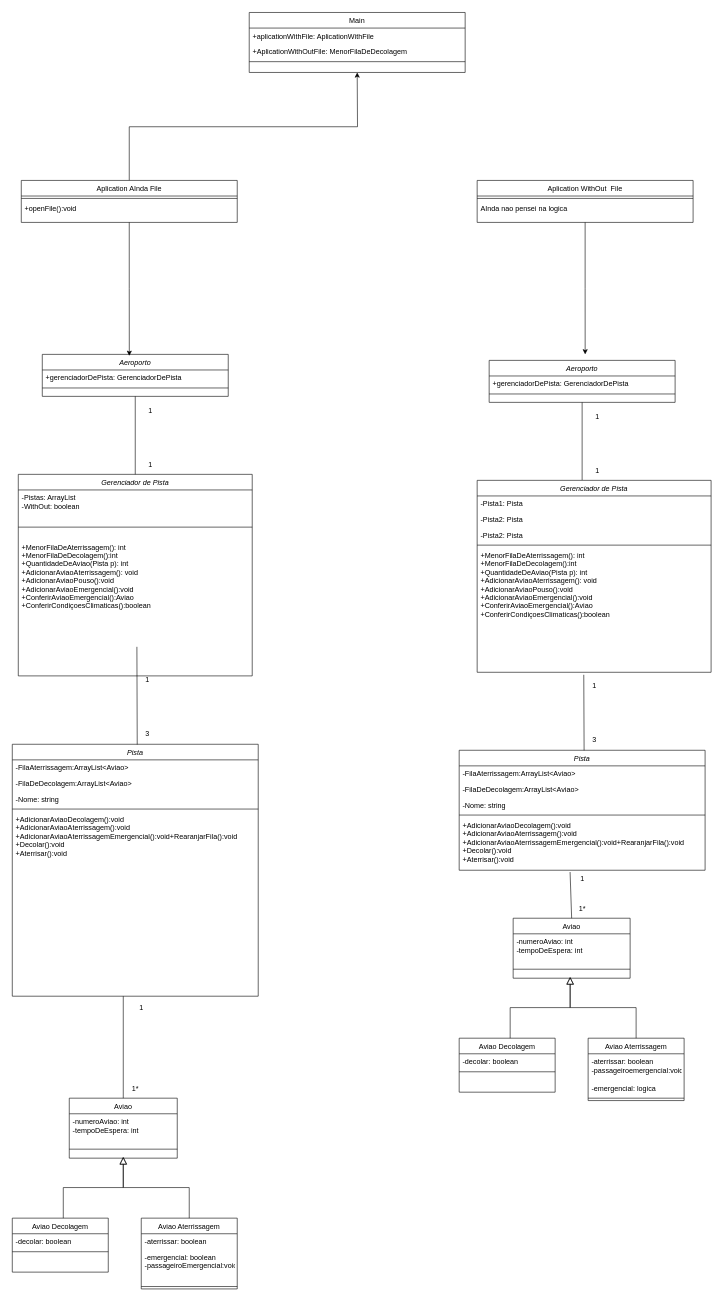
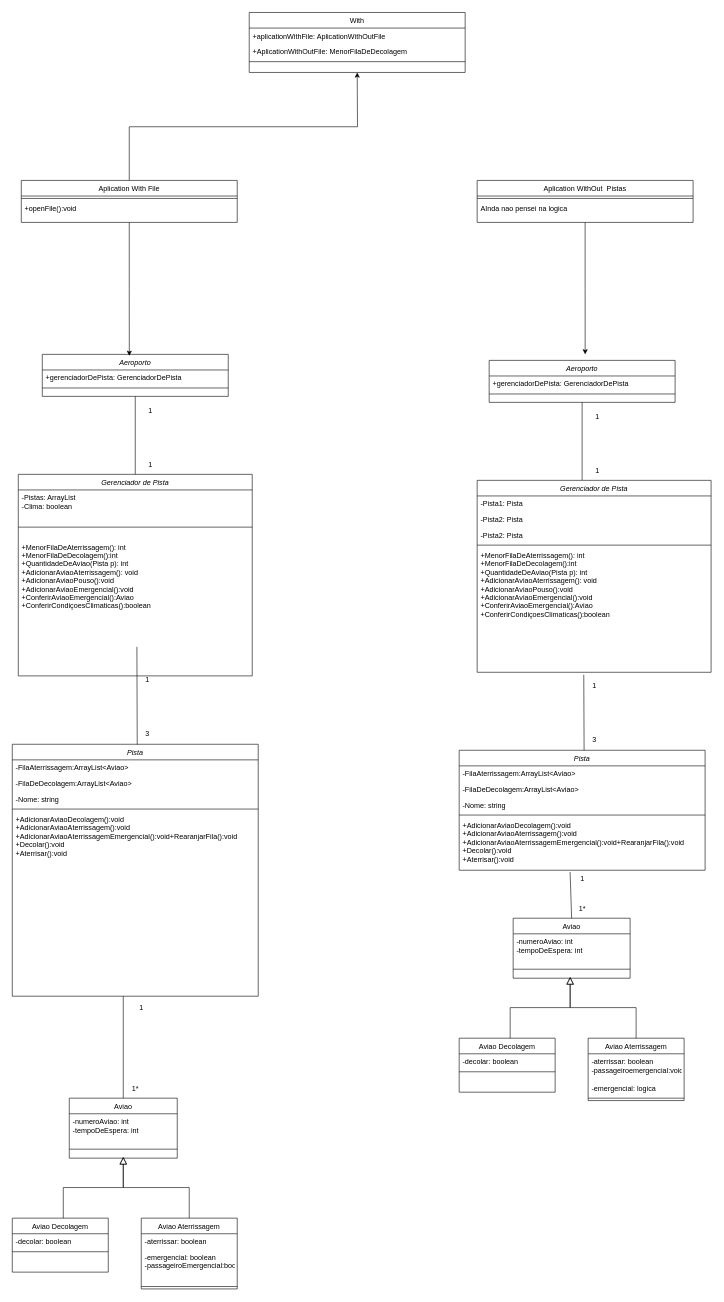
- <mxCell id="64" value="Main" style="swimlane;fontStyle=0;align=center;verticalAlign=top;childLayout=stackLayout;horizontal=1;startSize=26;horizontalStack=0;resizeParent=1;resizeLast=0;collapsible=1;marginBottom=0;rounded=0;shadow=0;strokeWidth=1;" parent="1" vertex="1"><mxGeometry x="415" y="20" width="360" height="100" as="geometry"><mxRectangle x="550" y="140" width="160" height="26" as="alternateBounds" /></mxGeometry></mxCell>
+ <mxCell id="64" value="With" style="swimlane;fontStyle=0;align=center;verticalAlign=top;childLayout=stackLayout;horizontal=1;startSize=26;horizontalStack=0;resizeParent=1;resizeLast=0;collapsible=1;marginBottom=0;rounded=0;shadow=0;strokeWidth=1;" parent="1" vertex="1"><mxGeometry x="415" y="20" width="360" height="100" as="geometry"><mxRectangle x="550" y="140" width="160" height="26" as="alternateBounds" /></mxGeometry></mxCell>
- <mxCell id="65" value="+aplicationWithFile: AplicationWithFile" style="text;align=left;verticalAlign=top;spacingLeft=4;spacingRight=4;overflow=hidden;rotatable=0;points=[[0,0.5],[1,0.5]];portConstraint=eastwest;" parent="64" vertex="1"><mxGeometry y="26" width="360" height="26" as="geometry" /></mxCell>
+ <mxCell id="65" value="+aplicationWithFile: AplicationWithOutFile" style="text;align=left;verticalAlign=top;spacingLeft=4;spacingRight=4;overflow=hidden;rotatable=0;points=[[0,0.5],[1,0.5]];portConstraint=eastwest;" parent="64" vertex="1"><mxGeometry y="26" width="360" height="26" as="geometry" /></mxCell>
- <mxCell id="69" value="Aplication AInda File" style="swimlane;fontStyle=0;align=center;verticalAlign=top;childLayout=stackLayout;horizontal=1;startSize=26;horizontalStack=0;resizeParent=1;resizeLast=0;collapsible=1;marginBottom=0;rounded=0;shadow=0;strokeWidth=1;" parent="1" vertex="1"><mxGeometry x="35" y="300" width="360" height="70" as="geometry"><mxRectangle x="550" y="140" width="160" height="26" as="alternateBounds" /></mxGeometry></mxCell>
+ <mxCell id="69" value="Aplication With File" style="swimlane;fontStyle=0;align=center;verticalAlign=top;childLayout=stackLayout;horizontal=1;startSize=26;horizontalStack=0;resizeParent=1;resizeLast=0;collapsible=1;marginBottom=0;rounded=0;shadow=0;strokeWidth=1;" parent="1" vertex="1"><mxGeometry x="35" y="300" width="360" height="70" as="geometry"><mxRectangle x="550" y="140" width="160" height="26" as="alternateBounds" /></mxGeometry></mxCell>
- <mxCell id="74" value="Aplication WithOut  File" style="swimlane;fontStyle=0;align=center;verticalAlign=top;childLayout=stackLayout;horizontal=1;startSize=26;horizontalStack=0;resizeParent=1;resizeLast=0;collapsible=1;marginBottom=0;rounded=0;shadow=0;strokeWidth=1;" parent="1" vertex="1"><mxGeometry x="795" y="300" width="360" height="70" as="geometry"><mxRectangle x="550" y="140" width="160" height="26" as="alternateBounds" /></mxGeometry></mxCell>
+ <mxCell id="74" value="Aplication WithOut  Pistas" style="swimlane;fontStyle=0;align=center;verticalAlign=top;childLayout=stackLayout;horizontal=1;startSize=26;horizontalStack=0;resizeParent=1;resizeLast=0;collapsible=1;marginBottom=0;rounded=0;shadow=0;strokeWidth=1;" parent="1" vertex="1"><mxGeometry x="795" y="300" width="360" height="70" as="geometry"><mxRectangle x="550" y="140" width="160" height="26" as="alternateBounds" /></mxGeometry></mxCell>
- <mxCell id="6" value="-Pistas: ArrayList&#10;-WithOut: boolean" style="text;align=left;verticalAlign=top;spacingLeft=4;spacingRight=4;overflow=hidden;rotatable=0;points=[[0,0.5],[1,0.5]];portConstraint=eastwest;rounded=0;shadow=0;html=0;" parent="5" vertex="1"><mxGeometry y="26" width="390" height="42" as="geometry" /></mxCell>
+ <mxCell id="6" value="-Pistas: ArrayList&#10;-Clima: boolean" style="text;align=left;verticalAlign=top;spacingLeft=4;spacingRight=4;overflow=hidden;rotatable=0;points=[[0,0.5],[1,0.5]];portConstraint=eastwest;rounded=0;shadow=0;html=0;" parent="5" vertex="1"><mxGeometry y="26" width="390" height="42" as="geometry" /></mxCell>
- <mxCell id="23" value="-emergencial: boolean&#10;-passageiroEmergencial:void&#10;" style="text;align=left;verticalAlign=top;spacingLeft=4;spacingRight=4;overflow=hidden;rotatable=0;points=[[0,0.5],[1,0.5]];portConstraint=eastwest;rounded=0;shadow=0;html=0;" parent="21" vertex="1"><mxGeometry y="52" width="160" height="58" as="geometry" /></mxCell>
+ <mxCell id="23" value="-emergencial: boolean&#10;-passageiroEmergencial:bool&#10;" style="text;align=left;verticalAlign=top;spacingLeft=4;spacingRight=4;overflow=hidden;rotatable=0;points=[[0,0.5],[1,0.5]];portConstraint=eastwest;rounded=0;shadow=0;html=0;" parent="21" vertex="1"><mxGeometry y="52" width="160" height="58" as="geometry" /></mxCell>
